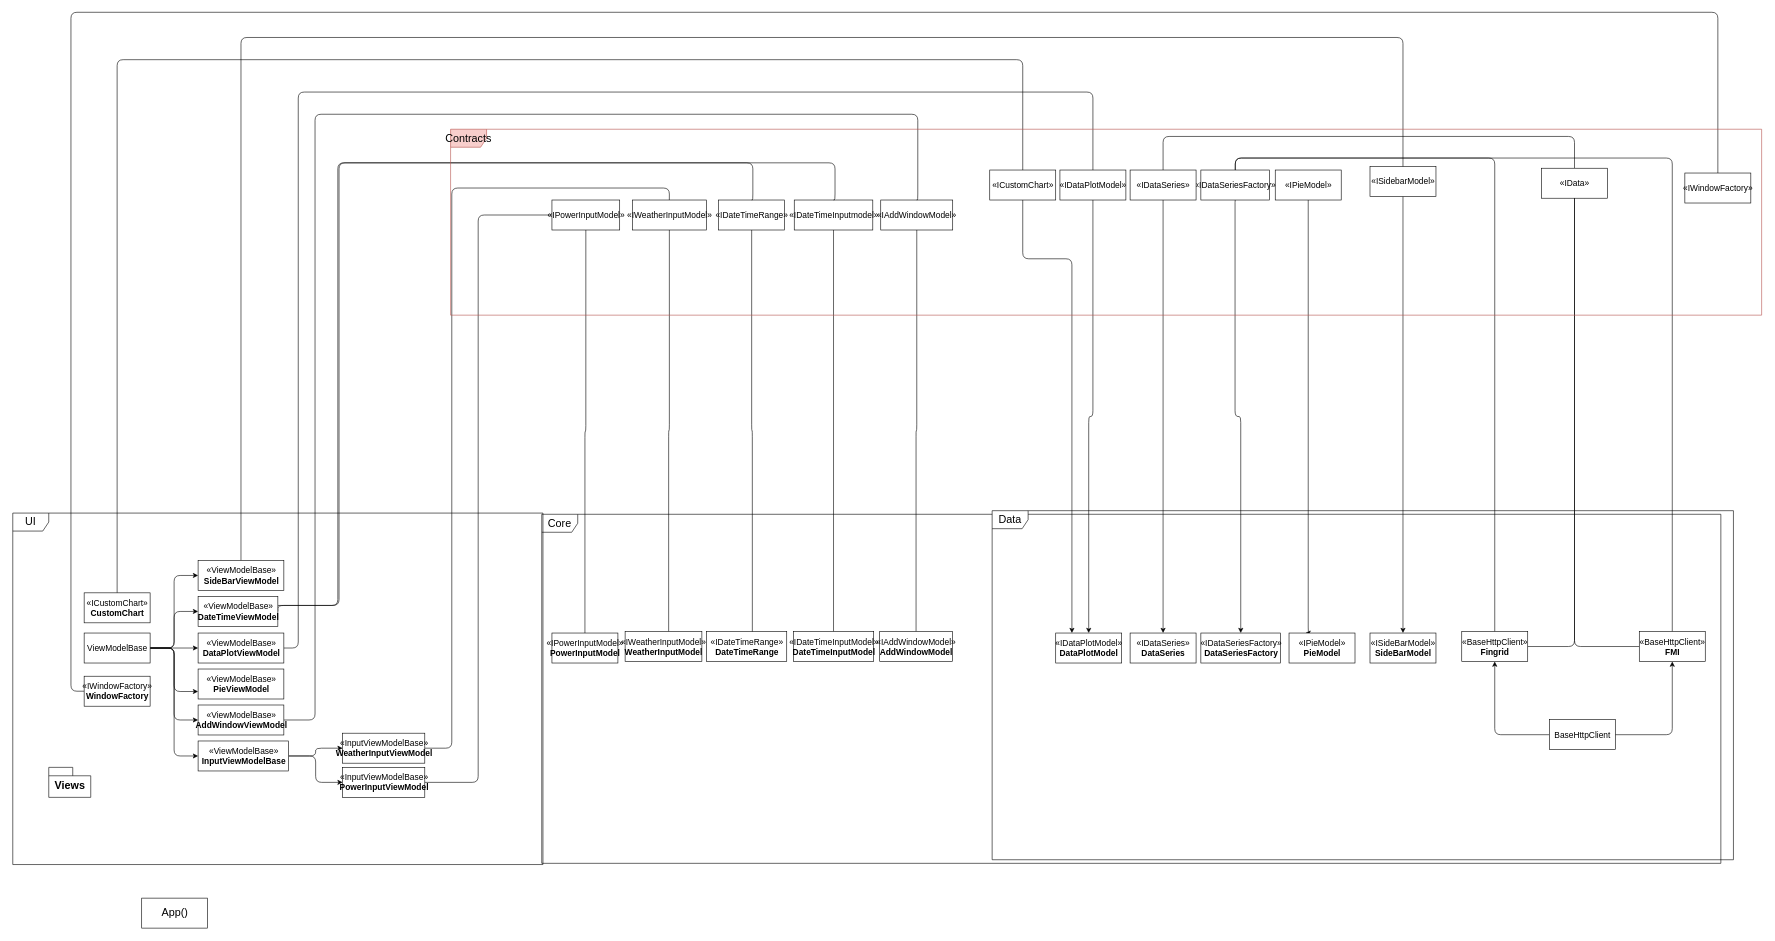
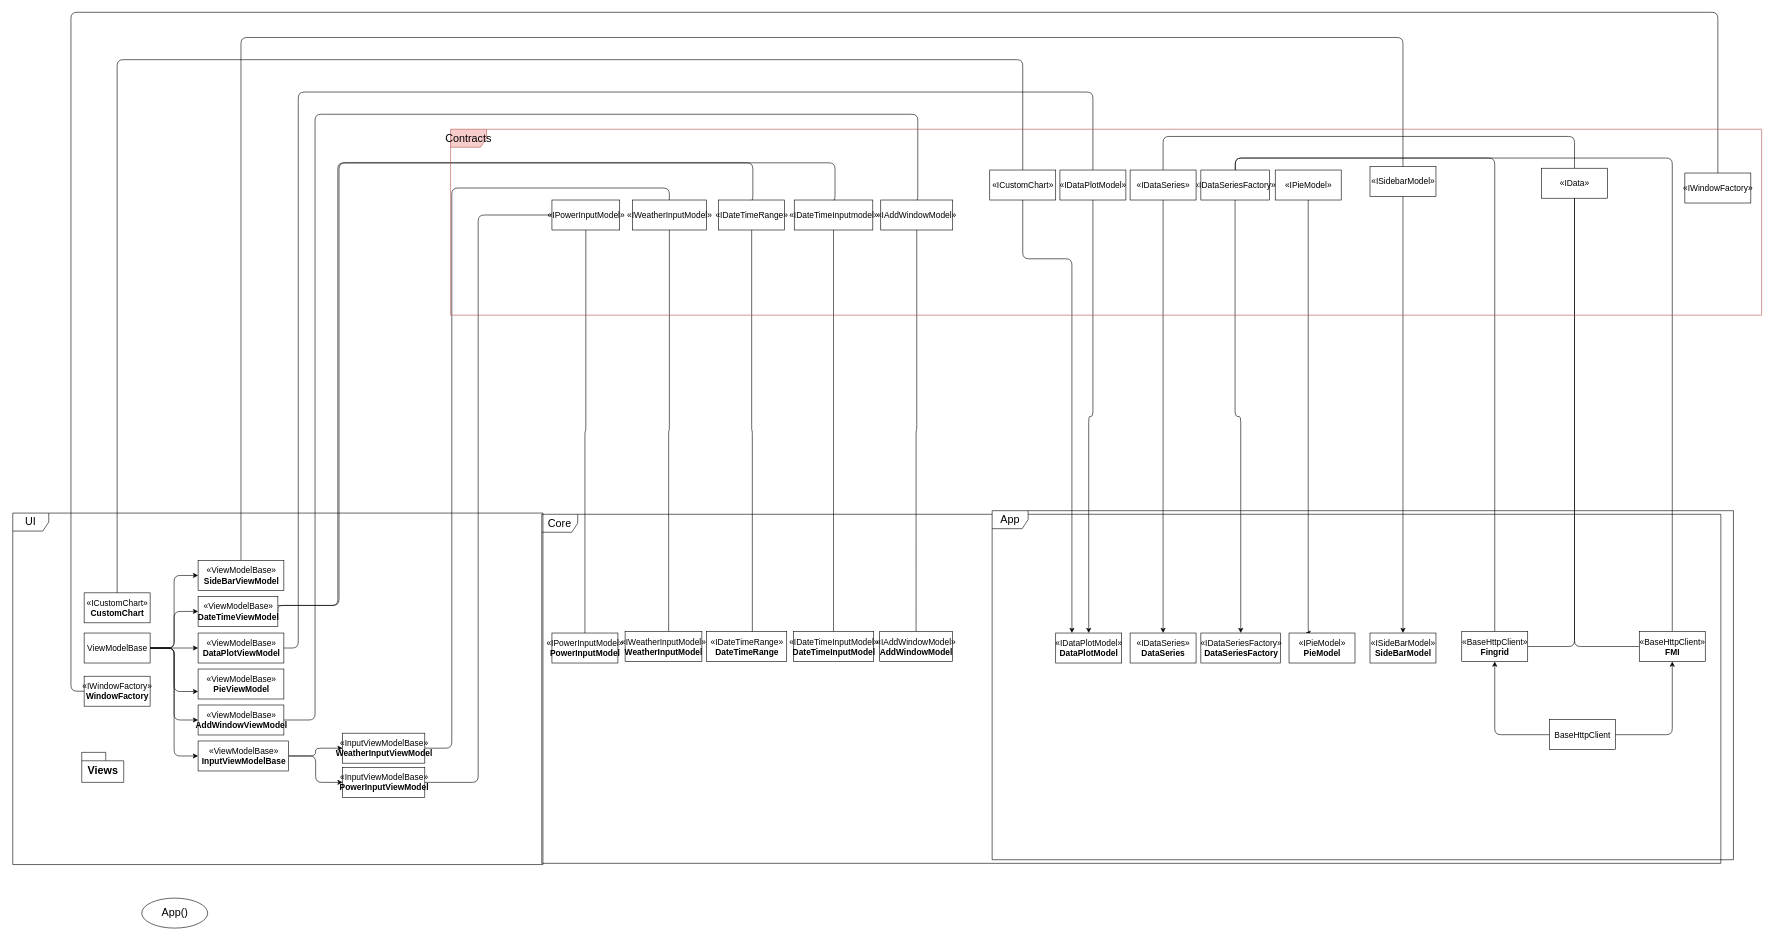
- <mxCell id="76" value="Data" style="shape=umlFrame;whiteSpace=wrap;html=1;fontSize=18;" vertex="1" parent="1"><mxGeometry x="1653" y="851" width="1236" height="582" as="geometry" /></mxCell>
+ <mxCell id="76" value="App" style="shape=umlFrame;whiteSpace=wrap;html=1;fontSize=18;" vertex="1" parent="1"><mxGeometry x="1653" y="851" width="1236" height="582" as="geometry" /></mxCell>
- <mxCell id="79" value="Views" style="shape=folder;fontStyle=1;spacingTop=10;tabWidth=40;tabHeight=14;tabPosition=left;html=1;fontSize=18;" vertex="1" parent="1"><mxGeometry x="80" y="1279" width="70" height="50" as="geometry" /></mxCell>
+ <mxCell id="79" value="Views" style="shape=folder;fontStyle=1;spacingTop=10;tabWidth=40;tabHeight=14;tabPosition=left;html=1;fontSize=18;" vertex="1" parent="1"><mxGeometry x="135" y="1254" width="70" height="50" as="geometry" /></mxCell>
- <mxCell id="2" value="App()" style="html=1;fontSize=18;" vertex="1" parent="1"><mxGeometry x="235" y="1497" width="110" height="50" as="geometry" /></mxCell>
+ <mxCell id="2" value="App()" style="ellipse;html=1;fontSize=18;" vertex="1" parent="1"><mxGeometry x="235" y="1497" width="110" height="50" as="geometry" /></mxCell>
